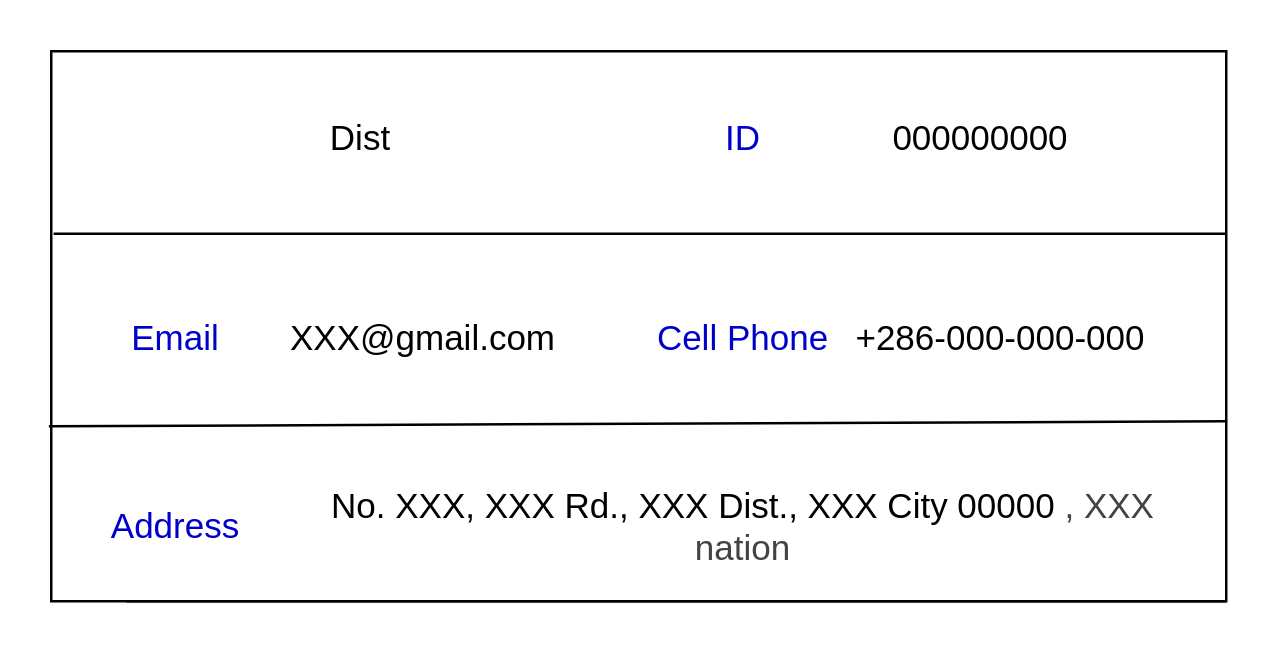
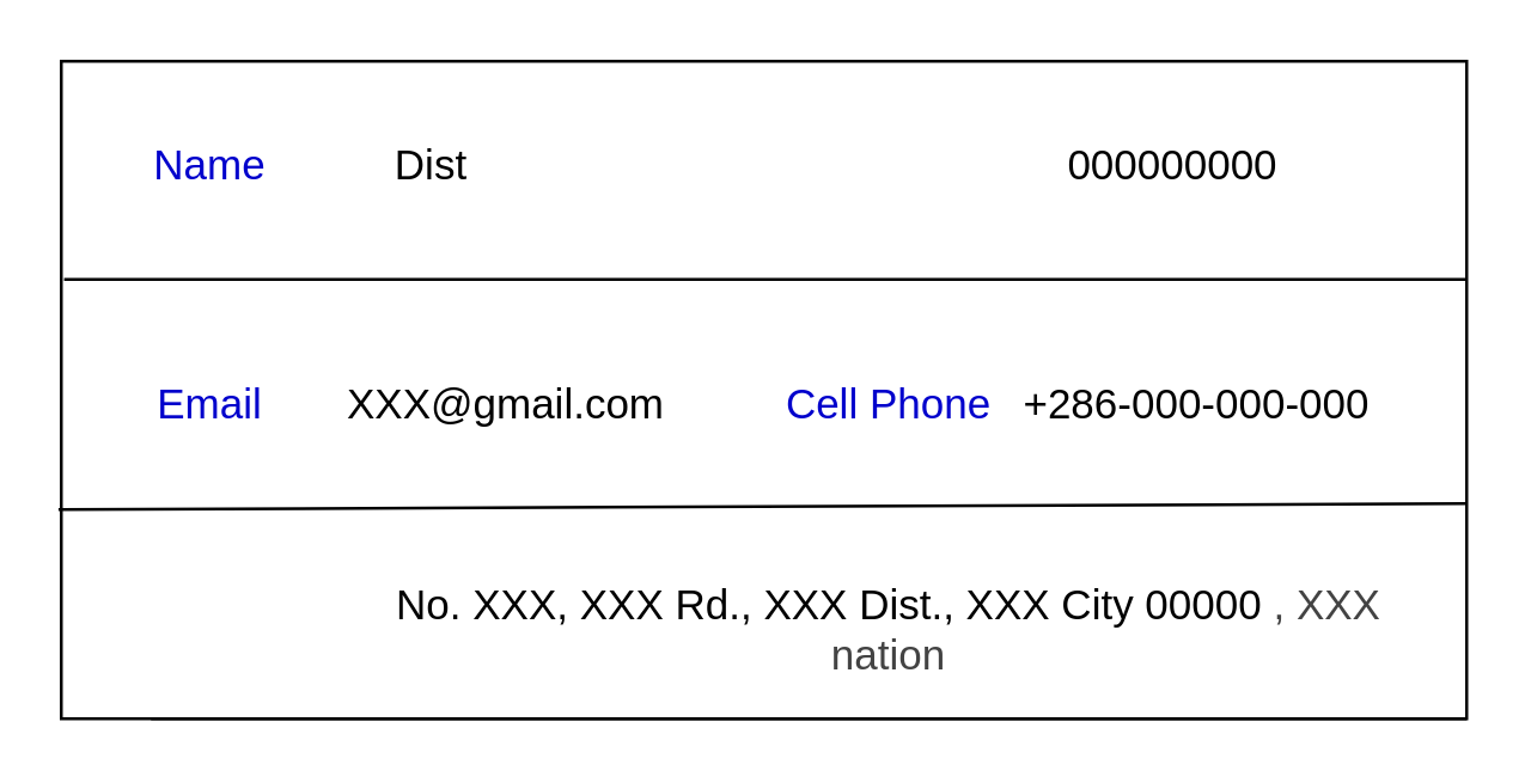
+ <mxCell id="3" value="Name" style="text;html=1;strokeColor=none;fillColor=none;align=center;verticalAlign=middle;whiteSpace=wrap;rounded=0;fontColor=#0000CC;fontSize=14;" vertex="1" parent="1"><mxGeometry x="40" y="40" width="60" height="30" as="geometry" /></mxCell>
- <mxCell id="6" value="ID" style="text;html=1;strokeColor=none;fillColor=none;align=center;verticalAlign=middle;whiteSpace=wrap;rounded=0;fontColor=#0000CC;fontSize=14;" vertex="1" parent="1"><mxGeometry x="262" y="40" width="70" height="30" as="geometry" /></mxCell>
- <mxCell id="14" value="Address" style="text;html=1;strokeColor=none;fillColor=none;align=center;verticalAlign=middle;whiteSpace=wrap;rounded=0;fontColor=#0000CC;fontSize=14;" vertex="1" parent="1"><mxGeometry x="40" y="195.12" width="60" height="30" as="geometry" /></mxCell>
